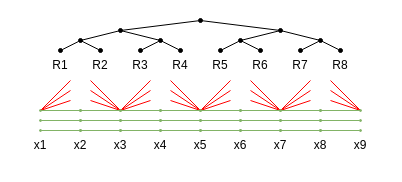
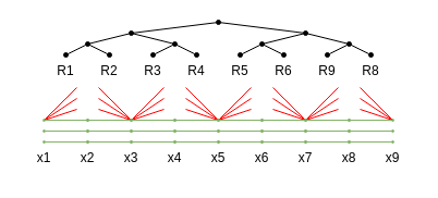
- <mxCell id="46" value="R7" style="text;html=1;strokeColor=none;fillColor=none;align=center;verticalAlign=middle;whiteSpace=wrap;rounded=0;" parent="1" vertex="1"><mxGeometry x="280" y="50" width="40" height="30" as="geometry" /></mxCell>
+ <mxCell id="46" value="R9" style="text;html=1;strokeColor=none;fillColor=none;align=center;verticalAlign=middle;whiteSpace=wrap;rounded=0;" parent="1" vertex="1"><mxGeometry x="280" y="50" width="40" height="30" as="geometry" /></mxCell>
